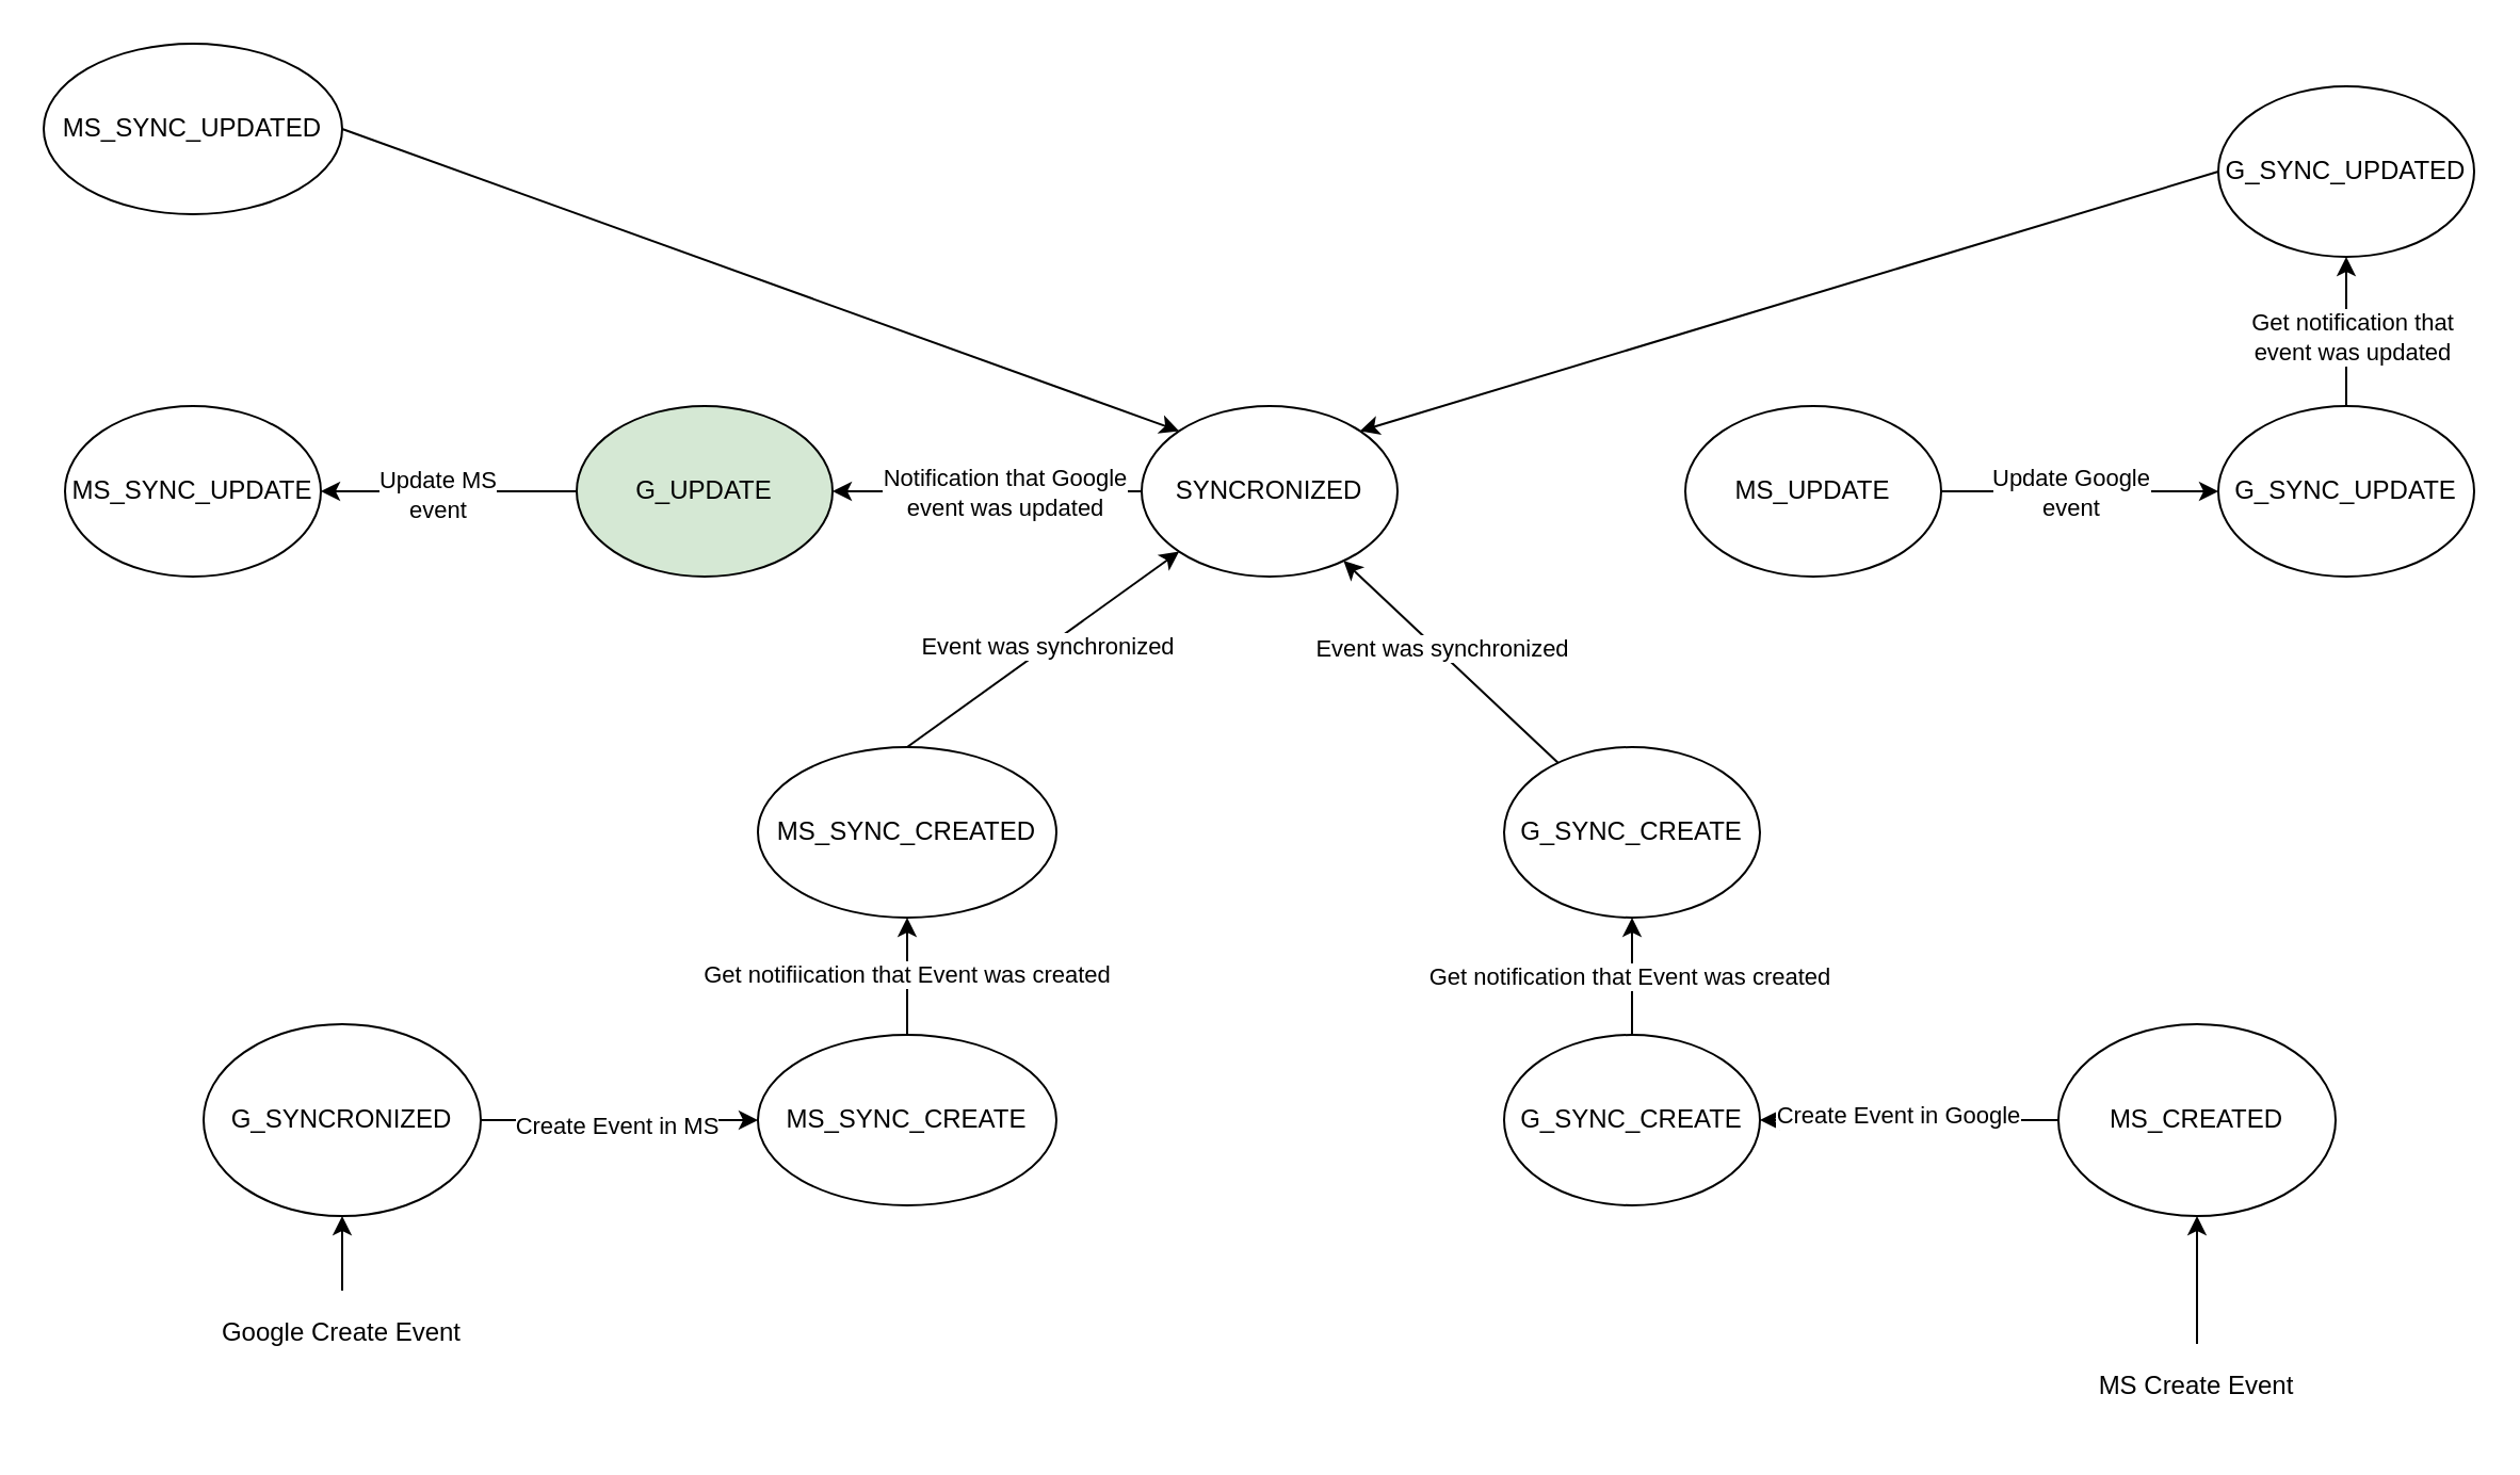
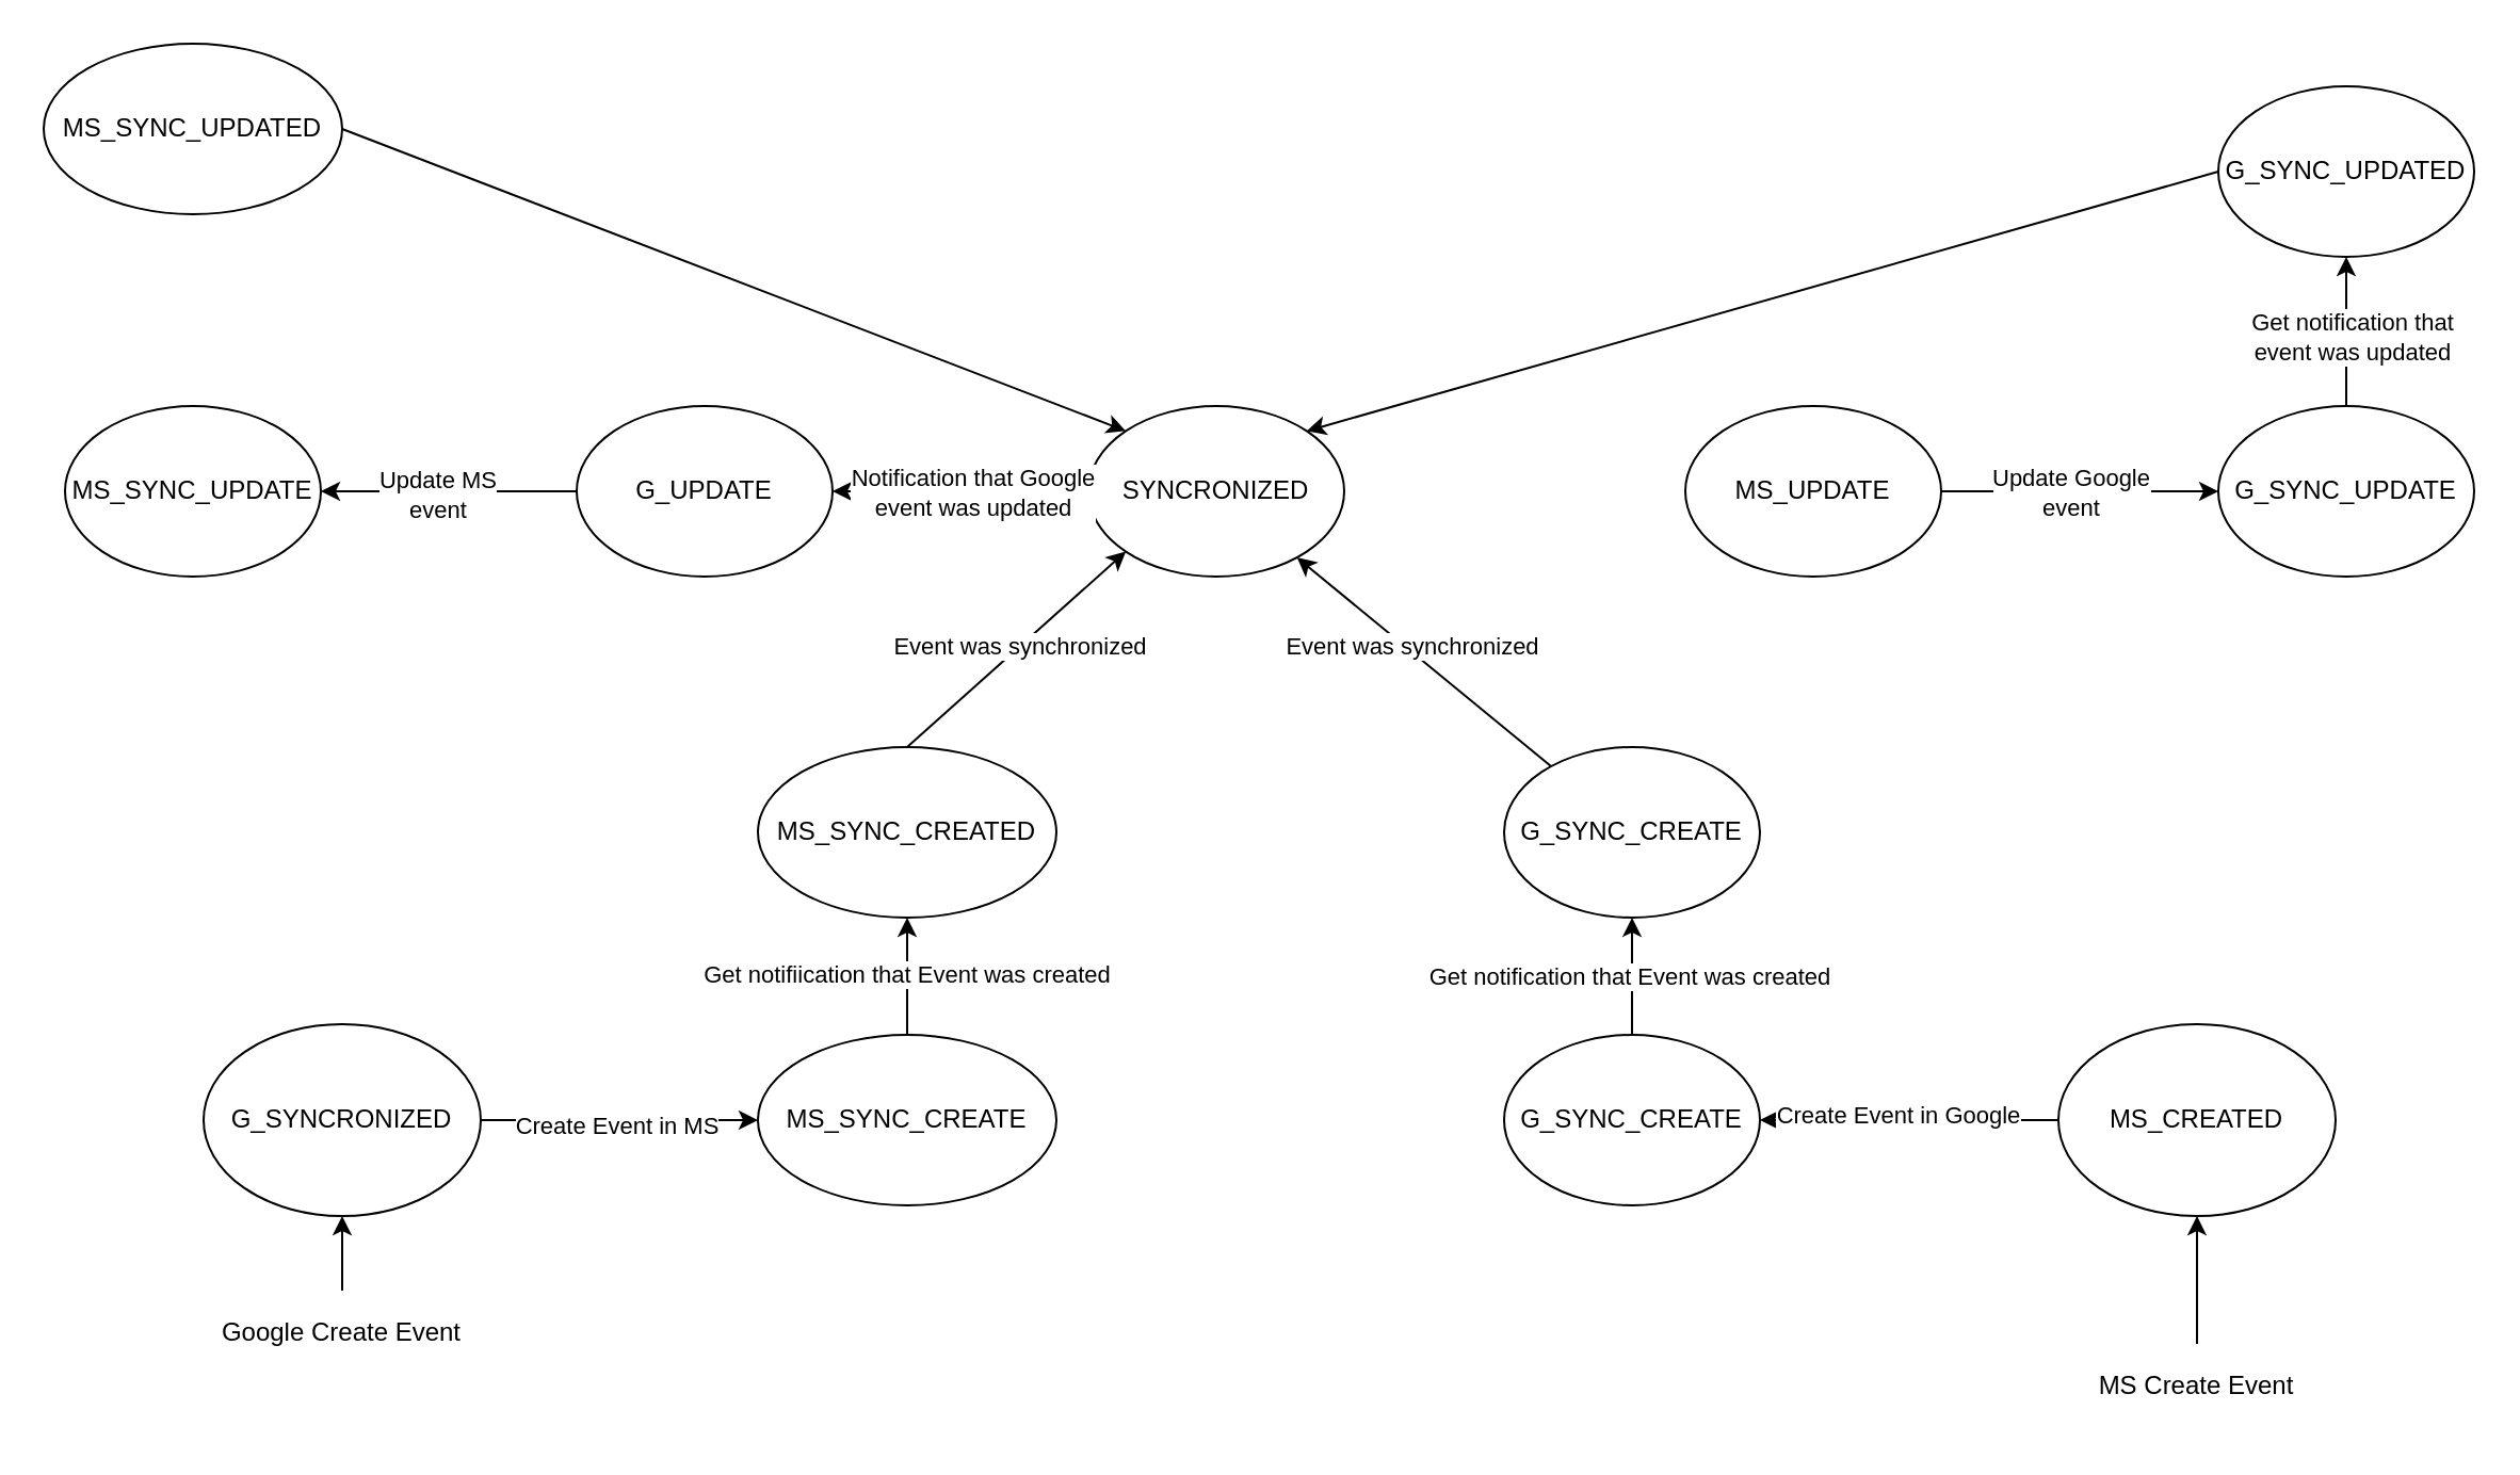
- <mxCell id="25" value="G_UPDATE" style="ellipse;whiteSpace=wrap;html=1;fillColor=#d5e8d4;" vertex="1" parent="1"><mxGeometry x="270" y="190" width="120" height="80" as="geometry" /></mxCell>
+ <mxCell id="25" value="G_UPDATE" style="ellipse;whiteSpace=wrap;html=1;" vertex="1" parent="1"><mxGeometry x="270" y="190" width="120" height="80" as="geometry" /></mxCell>
- <mxCell id="4" value="SYNCRONIZED" style="ellipse;whiteSpace=wrap;html=1;" vertex="1" parent="1"><mxGeometry x="535" y="190" width="120" height="80" as="geometry" /></mxCell>
+ <mxCell id="4" value="SYNCRONIZED" style="ellipse;whiteSpace=wrap;html=1;" vertex="1" parent="1"><mxGeometry x="510" y="190" width="120" height="80" as="geometry" /></mxCell>
